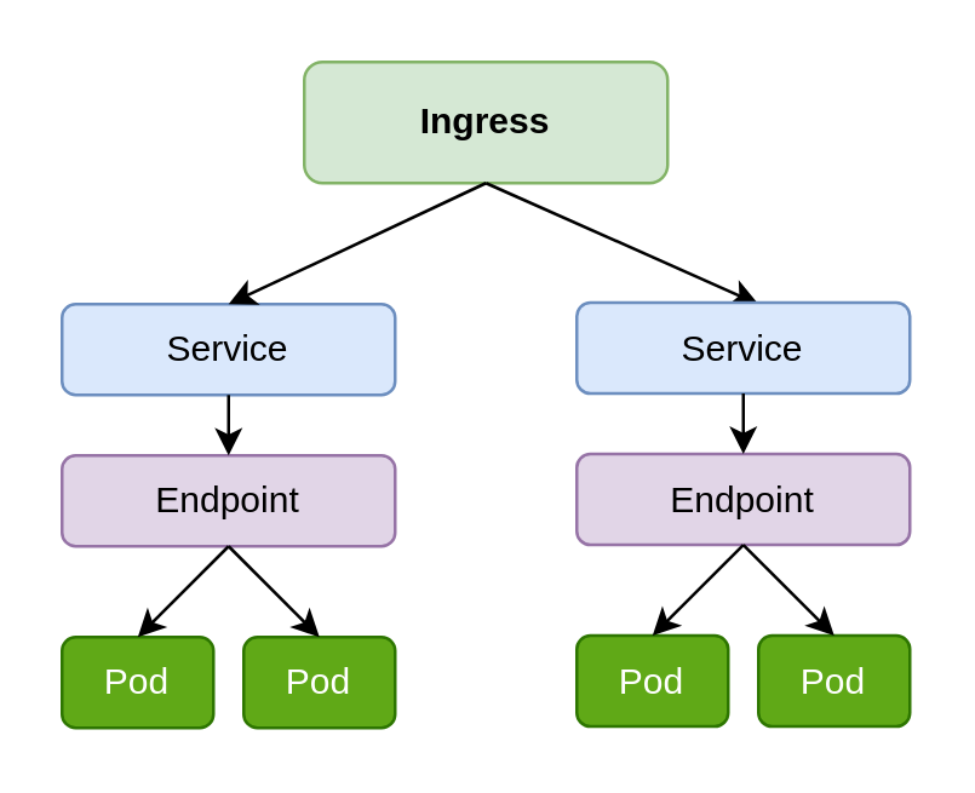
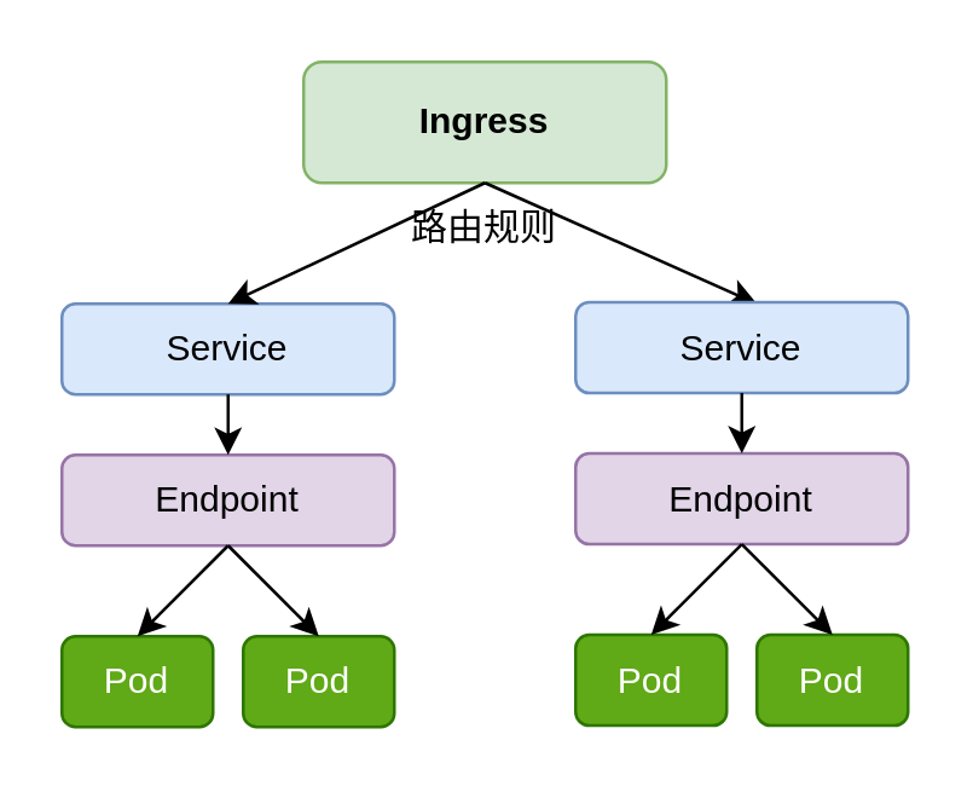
+ <mxCell id="21" value="路由规则" style="text;html=1;strokeColor=none;fillColor=none;align=center;verticalAlign=middle;whiteSpace=wrap;rounded=0;" vertex="1" parent="1"><mxGeometry x="130" y="60" width="60" height="30" as="geometry" /></mxCell>
